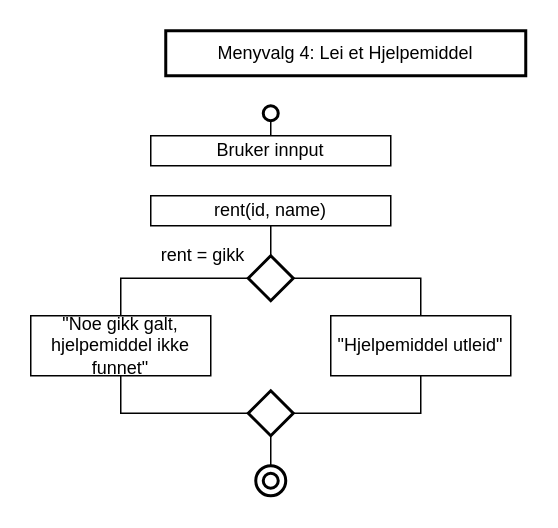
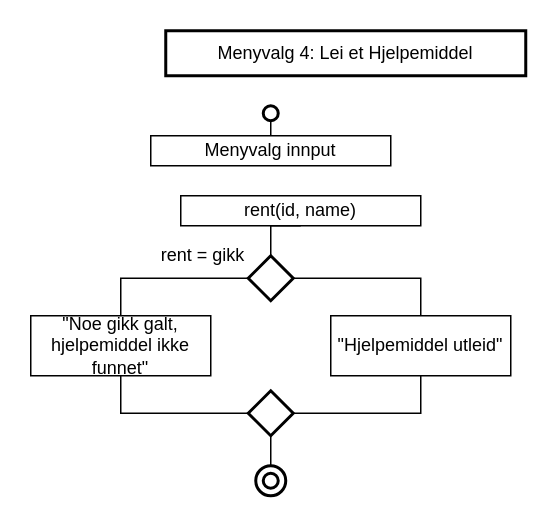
- <mxCell id="3" value="Bruker innput" style="text;html=1;fillColor=none;align=center;verticalAlign=middle;whiteSpace=wrap;rounded=0;fontColor=#000000;strokeColor=#000000;" vertex="1" parent="1"><mxGeometry x="100" y="90" width="160" height="20" as="geometry" /></mxCell>
+ <mxCell id="3" value="Menyvalg innput" style="text;html=1;fillColor=none;align=center;verticalAlign=middle;whiteSpace=wrap;rounded=0;fontColor=#000000;strokeColor=#000000;" vertex="1" parent="1"><mxGeometry x="100" y="90" width="160" height="20" as="geometry" /></mxCell>
- <mxCell id="5" value="rent(id, name)" style="text;html=1;fillColor=none;align=center;verticalAlign=middle;whiteSpace=wrap;rounded=0;fontColor=#000000;strokeColor=#000000;" vertex="1" parent="1"><mxGeometry x="100" y="130" width="160" height="20" as="geometry" /></mxCell>
+ <mxCell id="5" value="rent(id, name)" style="text;html=1;fillColor=none;align=center;verticalAlign=middle;whiteSpace=wrap;rounded=0;fontColor=#000000;strokeColor=#000000;" vertex="1" parent="1"><mxGeometry x="120" y="130" width="160" height="20" as="geometry" /></mxCell>
